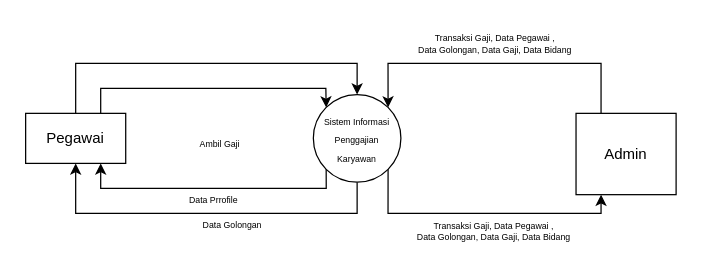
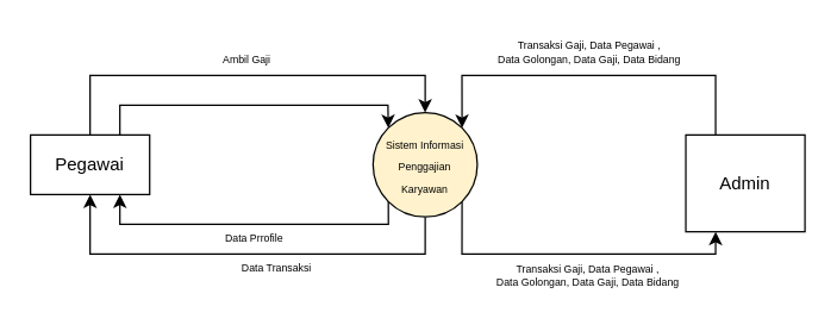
- <mxCell id="7" value="&lt;font style=&quot;font-size: 7px;&quot;&gt;Sistem Informasi Penggajian Karyawan&lt;/font&gt;" style="ellipse;whiteSpace=wrap;html=1;aspect=fixed;" parent="1" vertex="1"><mxGeometry x="250" y="75" width="70" height="70" as="geometry" /></mxCell>
+ <mxCell id="7" value="&lt;font style=&quot;font-size: 7px;&quot;&gt;Sistem Informasi Penggajian Karyawan&lt;/font&gt;" style="ellipse;whiteSpace=wrap;html=1;aspect=fixed;fillColor=#fff2cc;" parent="1" vertex="1"><mxGeometry x="250" y="75" width="70" height="70" as="geometry" /></mxCell>
- <mxCell id="11" value="Ambil Gaji" style="text;html=1;align=center;verticalAlign=middle;resizable=0;points=[];autosize=1;strokeColor=none;fillColor=none;fontSize=7;" parent="1" vertex="1"><mxGeometry x="145" y="105" width="60" height="20" as="geometry" /></mxCell>
+ <mxCell id="11" value="Ambil Gaji" style="text;html=1;align=center;verticalAlign=middle;resizable=0;points=[];autosize=1;strokeColor=none;fillColor=none;fontSize=7;" parent="1" vertex="1"><mxGeometry x="135" y="30" width="60" height="20" as="geometry" /></mxCell>
- <mxCell id="13" value="Data Golongan" style="text;html=1;align=center;verticalAlign=middle;resizable=0;points=[];autosize=1;strokeColor=none;fillColor=none;fontSize=7;" vertex="1" parent="1"><mxGeometry x="150" y="170" width="70" height="20" as="geometry" /></mxCell>
+ <mxCell id="13" value="Data Transaksi" style="text;html=1;align=center;verticalAlign=middle;resizable=0;points=[];autosize=1;strokeColor=none;fillColor=none;fontSize=7;" vertex="1" parent="1"><mxGeometry x="150" y="170" width="70" height="20" as="geometry" /></mxCell>
